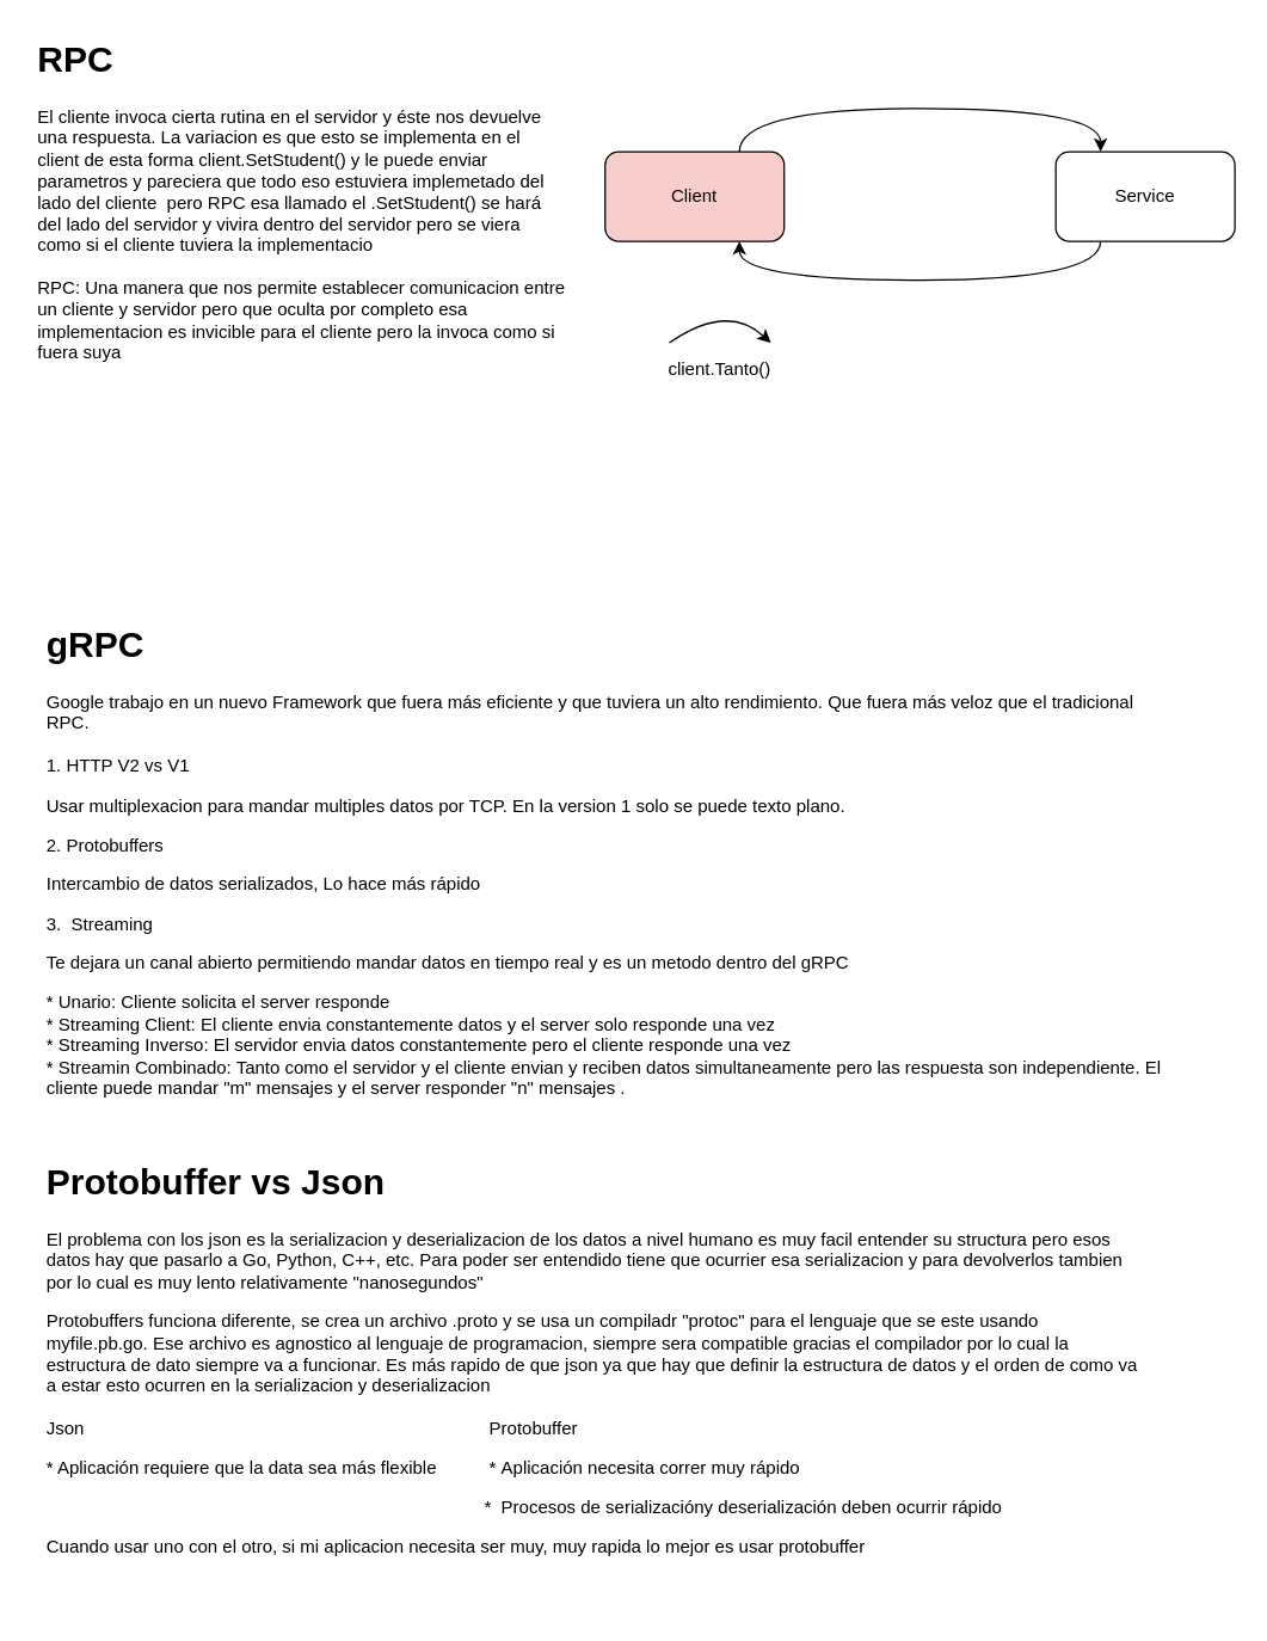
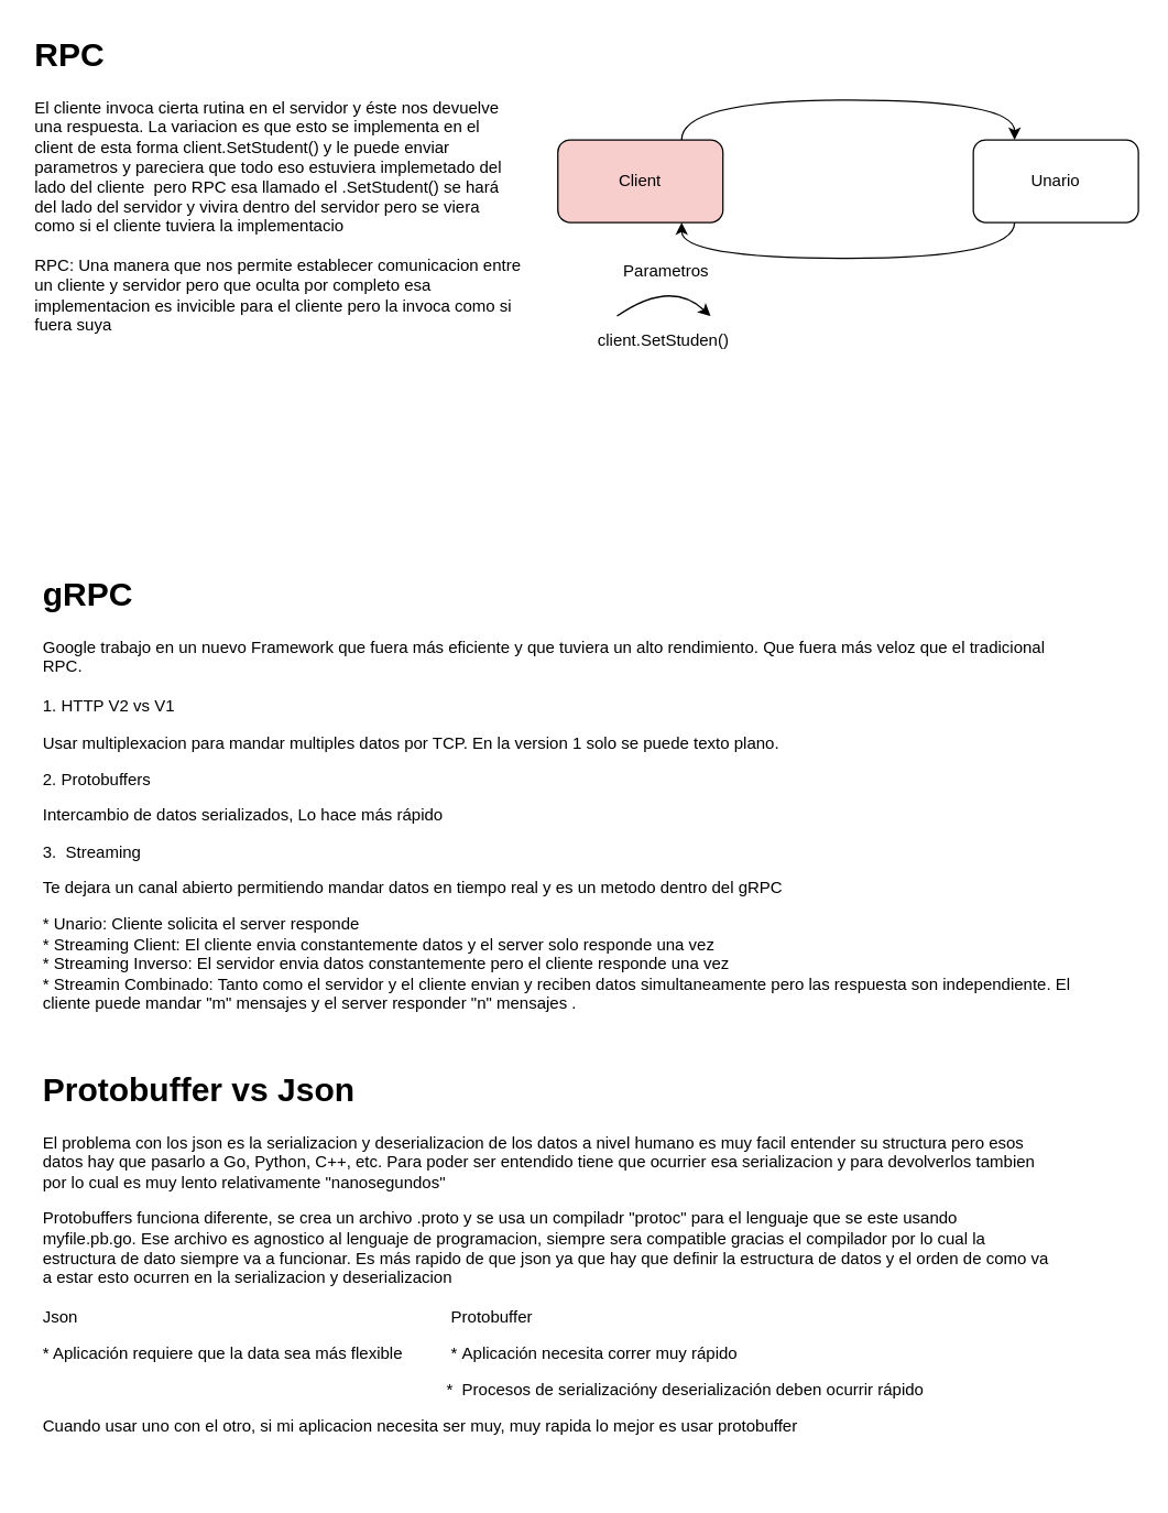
- <mxCell id="3" value="Service" style="rounded=1;whiteSpace=wrap;html=1;" parent="1" vertex="1"><mxGeometry x="707" y="100.96" width="120" height="60" as="geometry" /></mxCell>
+ <mxCell id="3" value="Unario" style="rounded=1;whiteSpace=wrap;html=1;" parent="1" vertex="1"><mxGeometry x="707" y="100.96" width="120" height="60" as="geometry" /></mxCell>
+ <mxCell id="9" value="Parametros" style="text;html=1;strokeColor=none;fillColor=none;align=center;verticalAlign=middle;whiteSpace=wrap;rounded=0;" parent="1" vertex="1"><mxGeometry x="453.5" y="182" width="60" height="30" as="geometry" /></mxCell>
- <mxCell id="4" value="client.Tanto()" style="text;html=1;strokeColor=none;fillColor=none;align=center;verticalAlign=middle;whiteSpace=wrap;rounded=0;" parent="1" vertex="1"><mxGeometry x="414" y="229" width="136" height="36" as="geometry" /></mxCell>
+ <mxCell id="4" value="client.SetStuden()" style="text;html=1;strokeColor=none;fillColor=none;align=center;verticalAlign=middle;whiteSpace=wrap;rounded=0;" parent="1" vertex="1"><mxGeometry x="414" y="229" width="136" height="36" as="geometry" /></mxCell>
